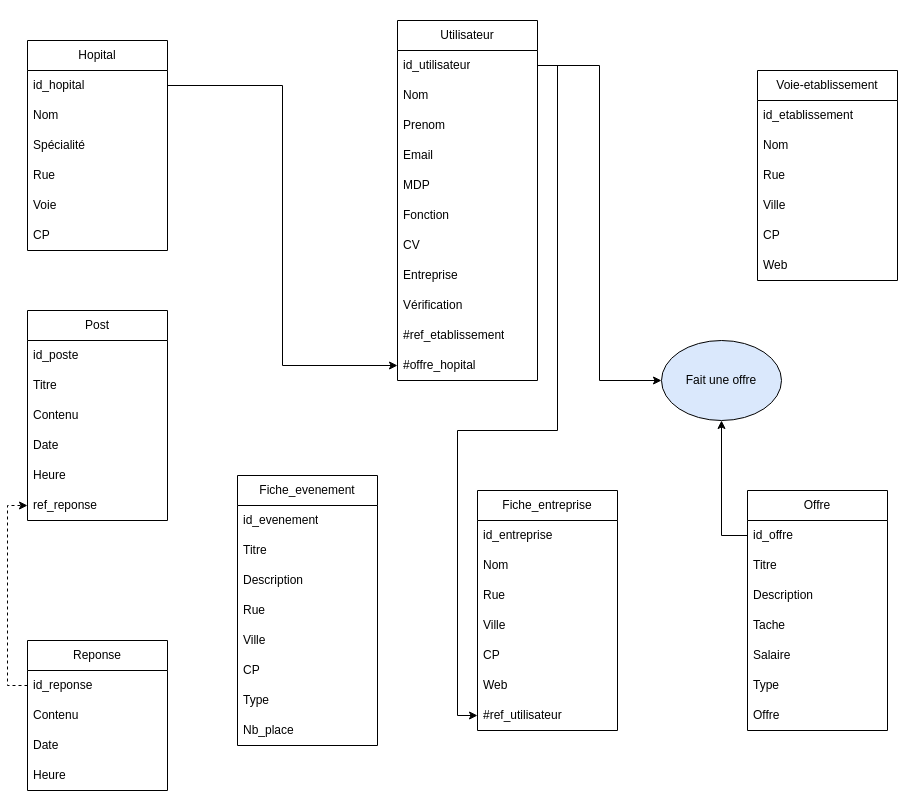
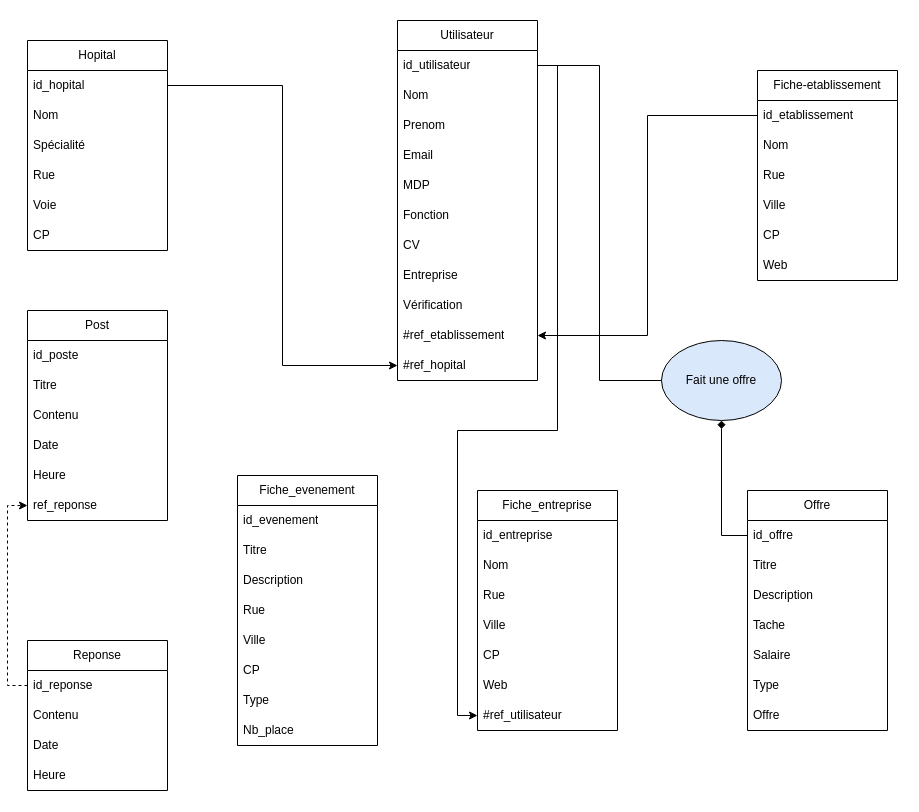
- <mxCell id="29" value="Voie-etablissement" style="swimlane;fontStyle=0;childLayout=stackLayout;horizontal=1;startSize=30;horizontalStack=0;resizeParent=1;resizeParentMax=0;resizeLast=0;collapsible=1;marginBottom=0;whiteSpace=wrap;html=1;" vertex="1" parent="1"><mxGeometry x="750" y="70" width="140" height="210" as="geometry" /></mxCell>
+ <mxCell id="29" value="Fiche-etablissement" style="swimlane;fontStyle=0;childLayout=stackLayout;horizontal=1;startSize=30;horizontalStack=0;resizeParent=1;resizeParentMax=0;resizeLast=0;collapsible=1;marginBottom=0;whiteSpace=wrap;html=1;" vertex="1" parent="1"><mxGeometry x="750" y="70" width="140" height="210" as="geometry" /></mxCell>
+ <mxCell id="71" style="edgeStyle=orthogonalEdgeStyle;rounded=0;orthogonalLoop=1;jettySize=auto;html=1;exitX=0;exitY=0.5;exitDx=0;exitDy=0;entryX=1;entryY=0.5;entryDx=0;entryDy=0;" edge="1" parent="1" source="30" target="12"><mxGeometry relative="1" as="geometry" /></mxCell>
- <mxCell id="13" value="#offre_hopital" style="text;strokeColor=none;fillColor=none;align=left;verticalAlign=middle;spacingLeft=4;spacingRight=4;overflow=hidden;points=[[0,0.5],[1,0.5]];portConstraint=eastwest;rotatable=0;whiteSpace=wrap;html=1;" vertex="1" parent="2"><mxGeometry y="330" width="140" height="30" as="geometry" /></mxCell>
+ <mxCell id="13" value="#ref_hopital" style="text;strokeColor=none;fillColor=none;align=left;verticalAlign=middle;spacingLeft=4;spacingRight=4;overflow=hidden;points=[[0,0.5],[1,0.5]];portConstraint=eastwest;rotatable=0;whiteSpace=wrap;html=1;" vertex="1" parent="2"><mxGeometry y="330" width="140" height="30" as="geometry" /></mxCell>
- <mxCell id="69" style="edgeStyle=orthogonalEdgeStyle;rounded=0;orthogonalLoop=1;jettySize=auto;html=1;entryX=0;entryY=0.5;entryDx=0;entryDy=0;" edge="1" parent="1" source="3" target="67"><mxGeometry relative="1" as="geometry" /></mxCell>
+ <mxCell id="69" style="edgeStyle=orthogonalEdgeStyle;rounded=0;orthogonalLoop=1;jettySize=auto;html=1;entryX=0;entryY=0.5;entryDx=0;entryDy=0;endArrow=none;" edge="1" parent="1" source="3" target="67"><mxGeometry relative="1" as="geometry" /></mxCell>
- <mxCell id="68" style="edgeStyle=orthogonalEdgeStyle;rounded=0;orthogonalLoop=1;jettySize=auto;html=1;" edge="1" parent="1" source="37" target="67"><mxGeometry relative="1" as="geometry" /></mxCell>
+ <mxCell id="68" style="edgeStyle=orthogonalEdgeStyle;rounded=0;orthogonalLoop=1;jettySize=auto;html=1;endArrow=diamond;" edge="1" parent="1" source="37" target="67"><mxGeometry relative="1" as="geometry" /></mxCell>
